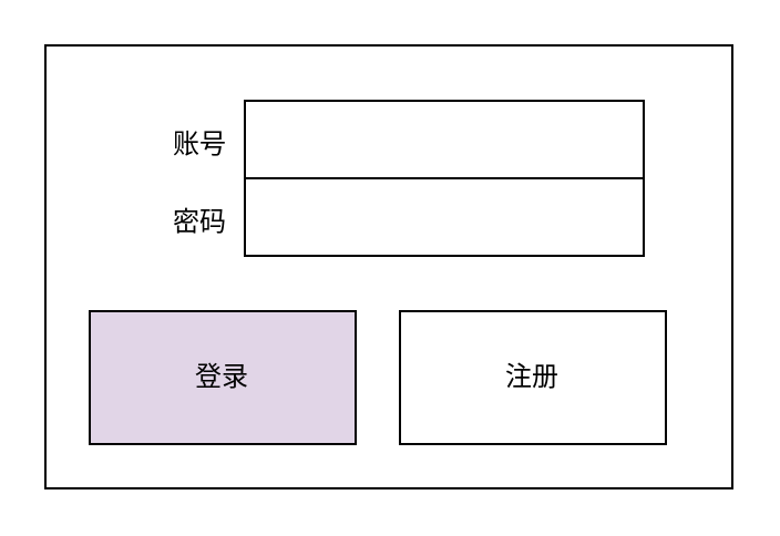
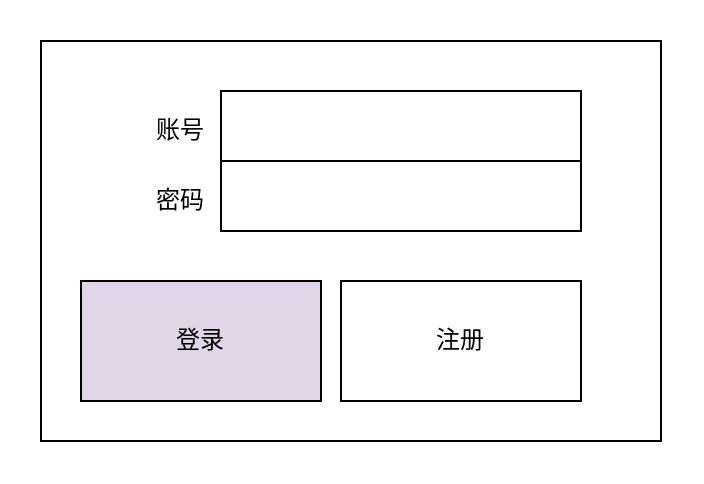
- <mxCell id="4" value="注册" style="rounded=0;whiteSpace=wrap;html=1;" vertex="1" parent="1"><mxGeometry x="180" y="140" width="120" height="60" as="geometry" /></mxCell>
+ <mxCell id="4" value="注册" style="rounded=0;whiteSpace=wrap;html=1;" vertex="1" parent="1"><mxGeometry x="170" y="140" width="120" height="60" as="geometry" /></mxCell>
